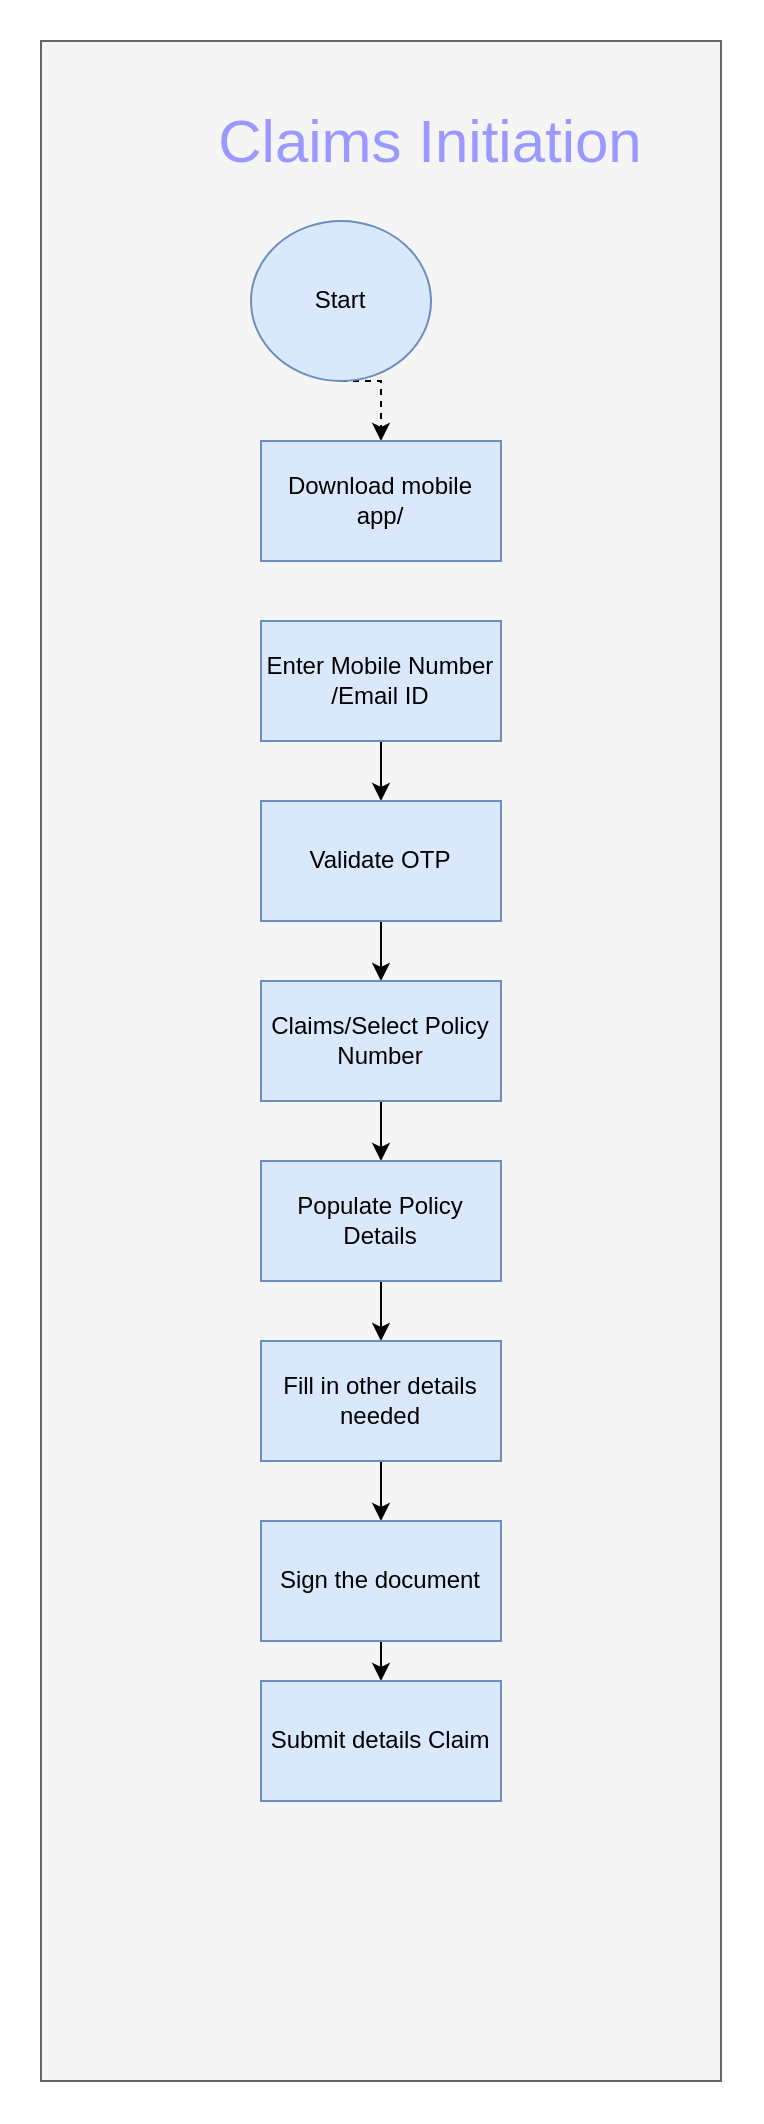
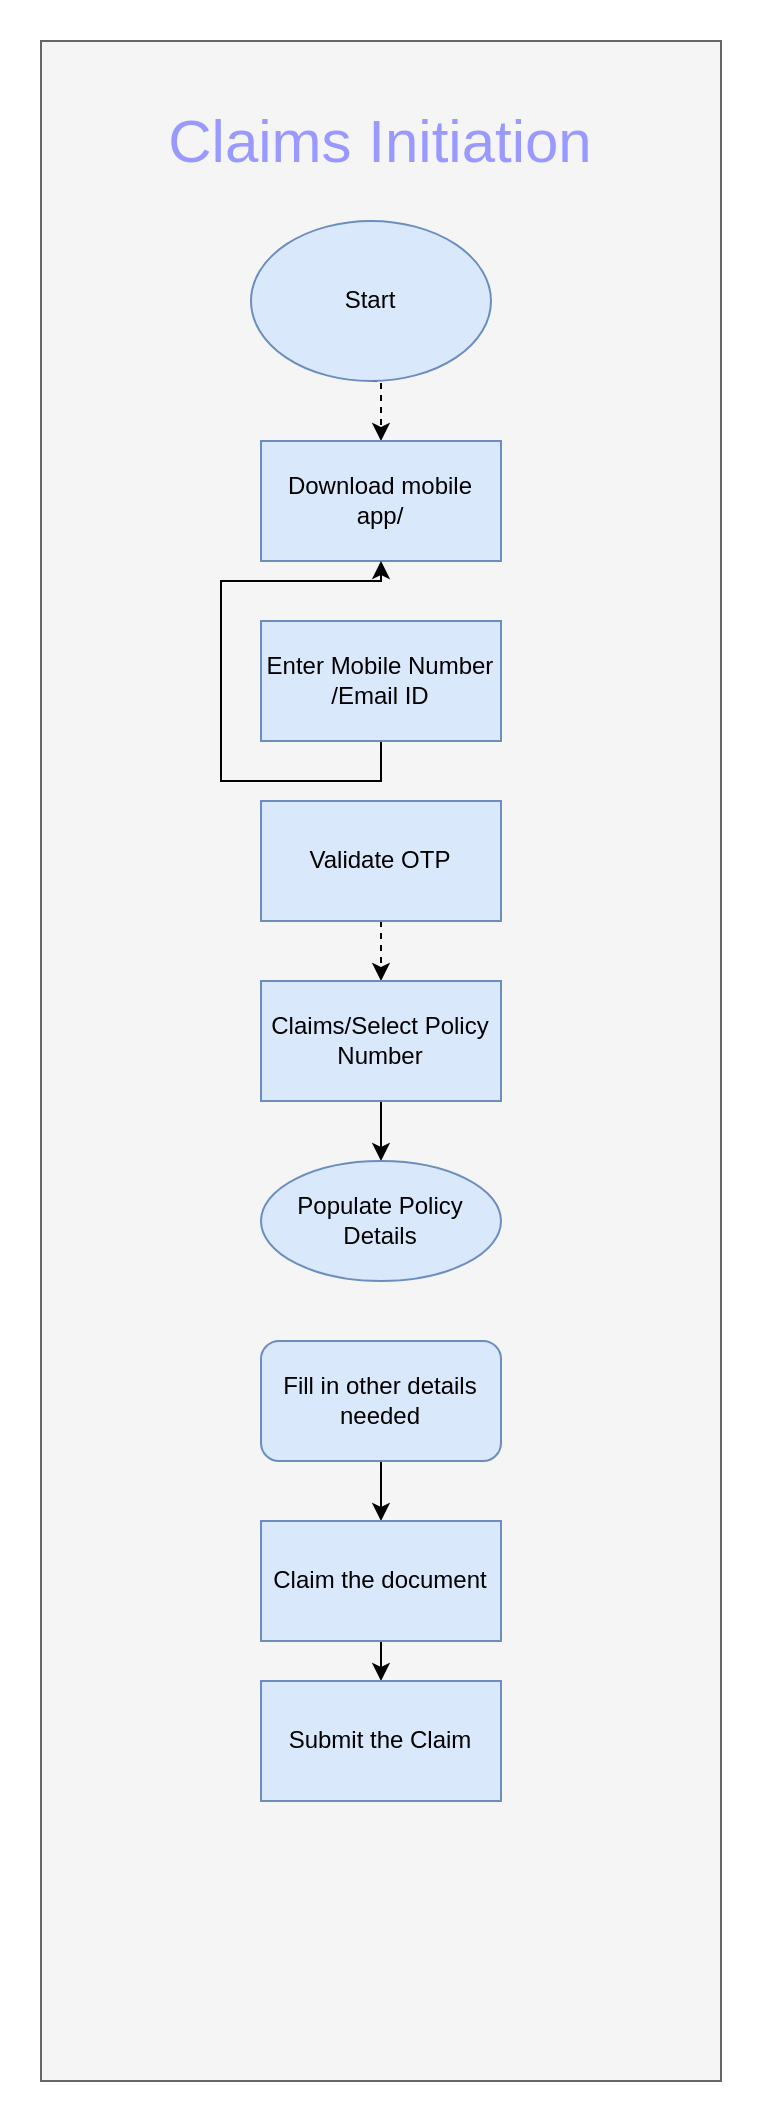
- <mxCell id="3" value="&lt;font color=&quot;#9999FF&quot;&gt;Claims Initiation&lt;/font&gt;" style="text;html=1;strokeColor=none;fillColor=none;align=center;verticalAlign=middle;whiteSpace=wrap;rounded=0;fontSize=30;" vertex="1" parent="1"><mxGeometry x="75" y="60" width="280" height="20" as="geometry" /></mxCell>
+ <mxCell id="3" value="&lt;font color=&quot;#9999FF&quot;&gt;Claims Initiation&lt;/font&gt;" style="text;html=1;strokeColor=none;fillColor=none;align=center;verticalAlign=middle;whiteSpace=wrap;rounded=0;fontSize=30;" vertex="1" parent="1"><mxGeometry x="50" y="60" width="280" height="20" as="geometry" /></mxCell>
- <mxCell id="5" value="&lt;font style=&quot;font-size: 12px;&quot;&gt;Start&lt;/font&gt;" style="ellipse;whiteSpace=wrap;html=1;fontSize=12;fillColor=#dae8fc;strokeColor=#6c8ebf;" vertex="1" parent="1"><mxGeometry x="125" y="110" width="90" height="80" as="geometry" /></mxCell>
+ <mxCell id="5" value="&lt;font style=&quot;font-size: 12px;&quot;&gt;Start&lt;/font&gt;" style="ellipse;whiteSpace=wrap;html=1;fontSize=12;fillColor=#dae8fc;strokeColor=#6c8ebf;" vertex="1" parent="1"><mxGeometry x="125" y="110" width="120" height="80" as="geometry" /></mxCell>
- <mxCell id="7" style="edgeStyle=orthogonalEdgeStyle;rounded=0;orthogonalLoop=1;jettySize=auto;html=1;exitX=0.5;exitY=1;exitDx=0;exitDy=0;entryX=0.5;entryY=0;entryDx=0;entryDy=0;fontSize=12;" edge="1" parent="1" source="8" target="10"><mxGeometry relative="1" as="geometry" /></mxCell>
+ <mxCell id="7" style="edgeStyle=orthogonalEdgeStyle;rounded=0;orthogonalLoop=1;jettySize=auto;html=1;exitX=0.5;exitY=1;exitDx=0;exitDy=0;fontSize=12;" edge="1" parent="1" source="8" target="6"><mxGeometry relative="1" as="geometry" /></mxCell>
- <mxCell id="9" style="edgeStyle=orthogonalEdgeStyle;rounded=0;orthogonalLoop=1;jettySize=auto;html=1;exitX=0.5;exitY=1;exitDx=0;exitDy=0;entryX=0.5;entryY=0;entryDx=0;entryDy=0;fontSize=12;" edge="1" parent="1" source="10" target="12"><mxGeometry relative="1" as="geometry" /></mxCell>
+ <mxCell id="9" style="edgeStyle=orthogonalEdgeStyle;rounded=0;orthogonalLoop=1;jettySize=auto;html=1;exitX=0.5;exitY=1;exitDx=0;exitDy=0;entryX=0.5;entryY=0;entryDx=0;entryDy=0;fontSize=12;dashed=1;" edge="1" parent="1" source="10" target="12"><mxGeometry relative="1" as="geometry" /></mxCell>
- <mxCell id="14" value="Populate Policy Details" style="rounded=0;whiteSpace=wrap;html=1;fontSize=12;fillColor=#dae8fc;strokeColor=#6c8ebf;" vertex="1" parent="1"><mxGeometry x="130" y="580" width="120" height="60" as="geometry" /></mxCell>
+ <mxCell id="14" value="Populate Policy Details" style="ellipse;whiteSpace=wrap;html=1;fontSize=12;fillColor=#dae8fc;strokeColor=#6c8ebf;" vertex="1" parent="1"><mxGeometry x="130" y="580" width="120" height="60" as="geometry" /></mxCell>
- <mxCell id="13" style="edgeStyle=orthogonalEdgeStyle;rounded=0;orthogonalLoop=1;jettySize=auto;html=1;exitX=0.5;exitY=1;exitDx=0;exitDy=0;entryX=0.5;entryY=0;entryDx=0;entryDy=0;fontSize=12;" edge="1" parent="1" source="14" target="16"><mxGeometry relative="1" as="geometry" /></mxCell>
- <mxCell id="16" value="Fill in other details needed" style="rounded=0;whiteSpace=wrap;html=1;fontSize=12;fillColor=#dae8fc;strokeColor=#6c8ebf;" vertex="1" parent="1"><mxGeometry x="130" y="670" width="120" height="60" as="geometry" /></mxCell>
+ <mxCell id="16" value="Fill in other details needed" style="whiteSpace=wrap;html=1;fontSize=12;fillColor=#dae8fc;strokeColor=#6c8ebf;rounded=1;" vertex="1" parent="1"><mxGeometry x="130" y="670" width="120" height="60" as="geometry" /></mxCell>
- <mxCell id="18" value="Sign the document" style="rounded=0;whiteSpace=wrap;html=1;fontSize=12;fillColor=#dae8fc;strokeColor=#6c8ebf;" vertex="1" parent="1"><mxGeometry x="130" y="760" width="120" height="60" as="geometry" /></mxCell>
+ <mxCell id="18" value="Claim the document" style="rounded=0;whiteSpace=wrap;html=1;fontSize=12;fillColor=#dae8fc;strokeColor=#6c8ebf;" vertex="1" parent="1"><mxGeometry x="130" y="760" width="120" height="60" as="geometry" /></mxCell>
- <mxCell id="19" value="Submit details Claim" style="rounded=0;whiteSpace=wrap;html=1;fontSize=12;fillColor=#dae8fc;strokeColor=#6c8ebf;" vertex="1" parent="1"><mxGeometry x="130" y="840" width="120" height="60" as="geometry" /></mxCell>
+ <mxCell id="19" value="Submit the Claim" style="rounded=0;whiteSpace=wrap;html=1;fontSize=12;fillColor=#dae8fc;strokeColor=#6c8ebf;" vertex="1" parent="1"><mxGeometry x="130" y="840" width="120" height="60" as="geometry" /></mxCell>
